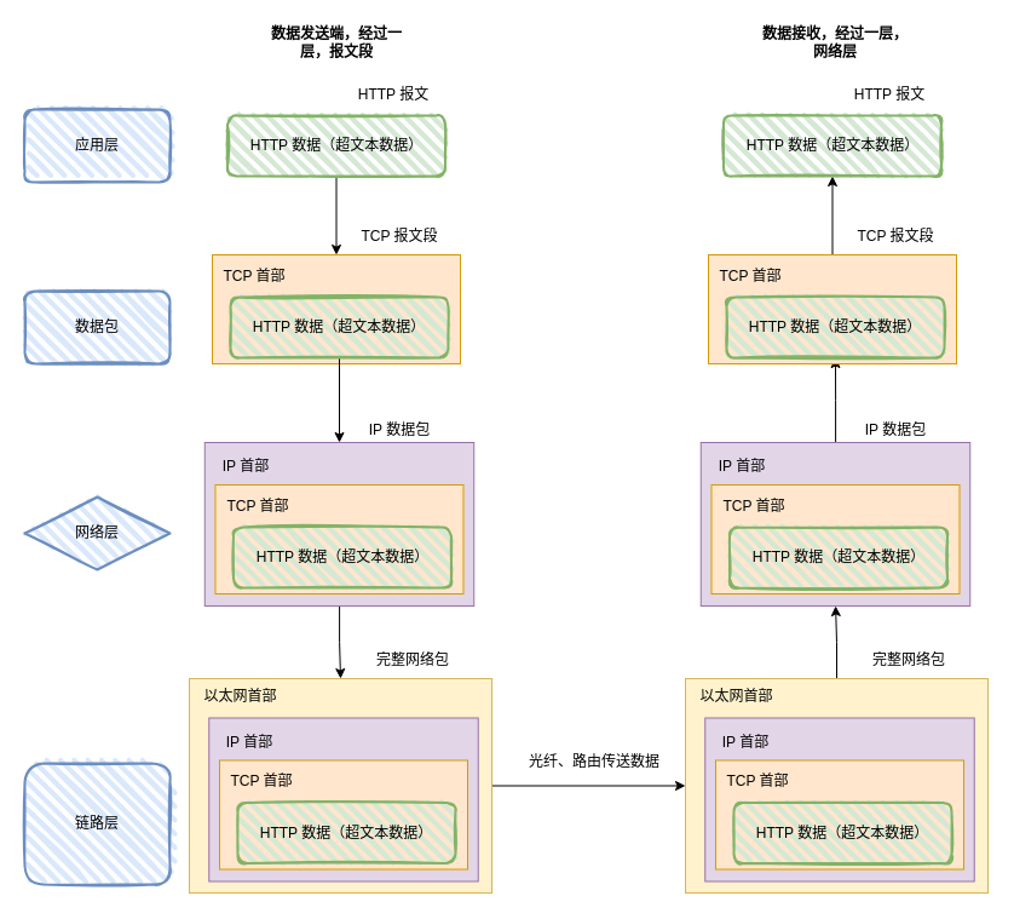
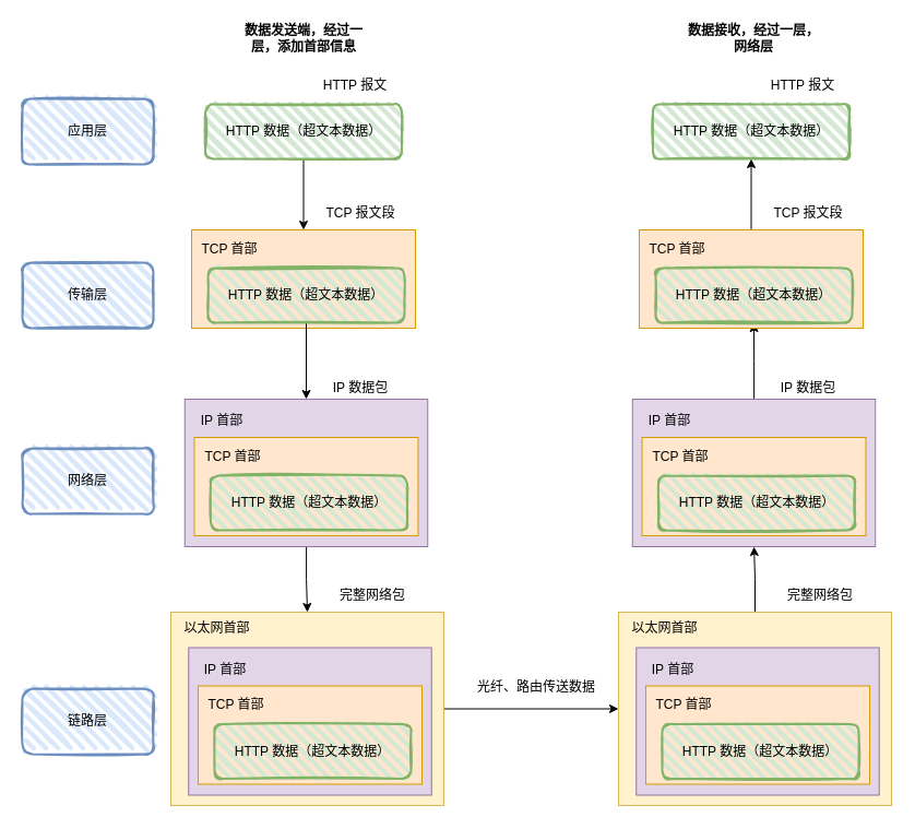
- <mxCell id="13" value="&lt;b&gt;数据发送端，经过一层，报文段&lt;/b&gt;" style="text;html=1;strokeColor=none;fillColor=none;align=center;verticalAlign=middle;whiteSpace=wrap;rounded=0;shadow=0;glass=0;fillStyle=hachure;" vertex="1" parent="1"><mxGeometry x="212.5" y="20" width="130" height="30" as="geometry" /></mxCell>
+ <mxCell id="13" value="&lt;b&gt;数据发送端，经过一层，添加首部信息&lt;/b&gt;" style="text;html=1;strokeColor=none;fillColor=none;align=center;verticalAlign=middle;whiteSpace=wrap;rounded=0;shadow=0;glass=0;fillStyle=hachure;" vertex="1" parent="1"><mxGeometry x="212.5" y="20" width="130" height="30" as="geometry" /></mxCell>
- <mxCell id="10" value="数据包" style="rounded=1;whiteSpace=wrap;html=1;strokeWidth=2;fillWeight=4;hachureGap=8;hachureAngle=45;fillColor=#dae8fc;sketch=1;shadow=0;glass=0;fillStyle=hachure;strokeColor=#6c8ebf;" vertex="1" parent="1"><mxGeometry x="20" y="240" width="120" height="60" as="geometry" /></mxCell>
+ <mxCell id="10" value="传输层" style="rounded=1;whiteSpace=wrap;html=1;strokeWidth=2;fillWeight=4;hachureGap=8;hachureAngle=45;fillColor=#dae8fc;sketch=1;shadow=0;glass=0;fillStyle=hachure;strokeColor=#6c8ebf;" vertex="1" parent="1"><mxGeometry x="20" y="240" width="120" height="60" as="geometry" /></mxCell>
- <mxCell id="11" value="网络层" style="rhombus;whiteSpace=wrap;html=1;strokeWidth=2;fillWeight=4;hachureGap=8;hachureAngle=45;fillColor=#dae8fc;sketch=1;shadow=0;glass=0;fillStyle=hachure;strokeColor=#6c8ebf;" vertex="1" parent="1"><mxGeometry x="20" y="410" width="120" height="60" as="geometry" /></mxCell>
+ <mxCell id="11" value="网络层" style="rounded=1;whiteSpace=wrap;html=1;strokeWidth=2;fillWeight=4;hachureGap=8;hachureAngle=45;fillColor=#dae8fc;sketch=1;shadow=0;glass=0;fillStyle=hachure;strokeColor=#6c8ebf;" vertex="1" parent="1"><mxGeometry x="20" y="410" width="120" height="60" as="geometry" /></mxCell>
- <mxCell id="12" value="链路层" style="rounded=1;whiteSpace=wrap;html=1;strokeWidth=2;fillWeight=4;hachureGap=8;hachureAngle=45;fillColor=#dae8fc;sketch=1;shadow=0;glass=0;fillStyle=hachure;strokeColor=#6c8ebf;" vertex="1" parent="1"><mxGeometry x="20" y="630" width="120" height="100" as="geometry" /></mxCell>
+ <mxCell id="12" value="链路层" style="rounded=1;whiteSpace=wrap;html=1;strokeWidth=2;fillWeight=4;hachureGap=8;hachureAngle=45;fillColor=#dae8fc;sketch=1;shadow=0;glass=0;fillStyle=hachure;strokeColor=#6c8ebf;" vertex="1" parent="1"><mxGeometry x="20" y="630" width="120" height="60" as="geometry" /></mxCell>
